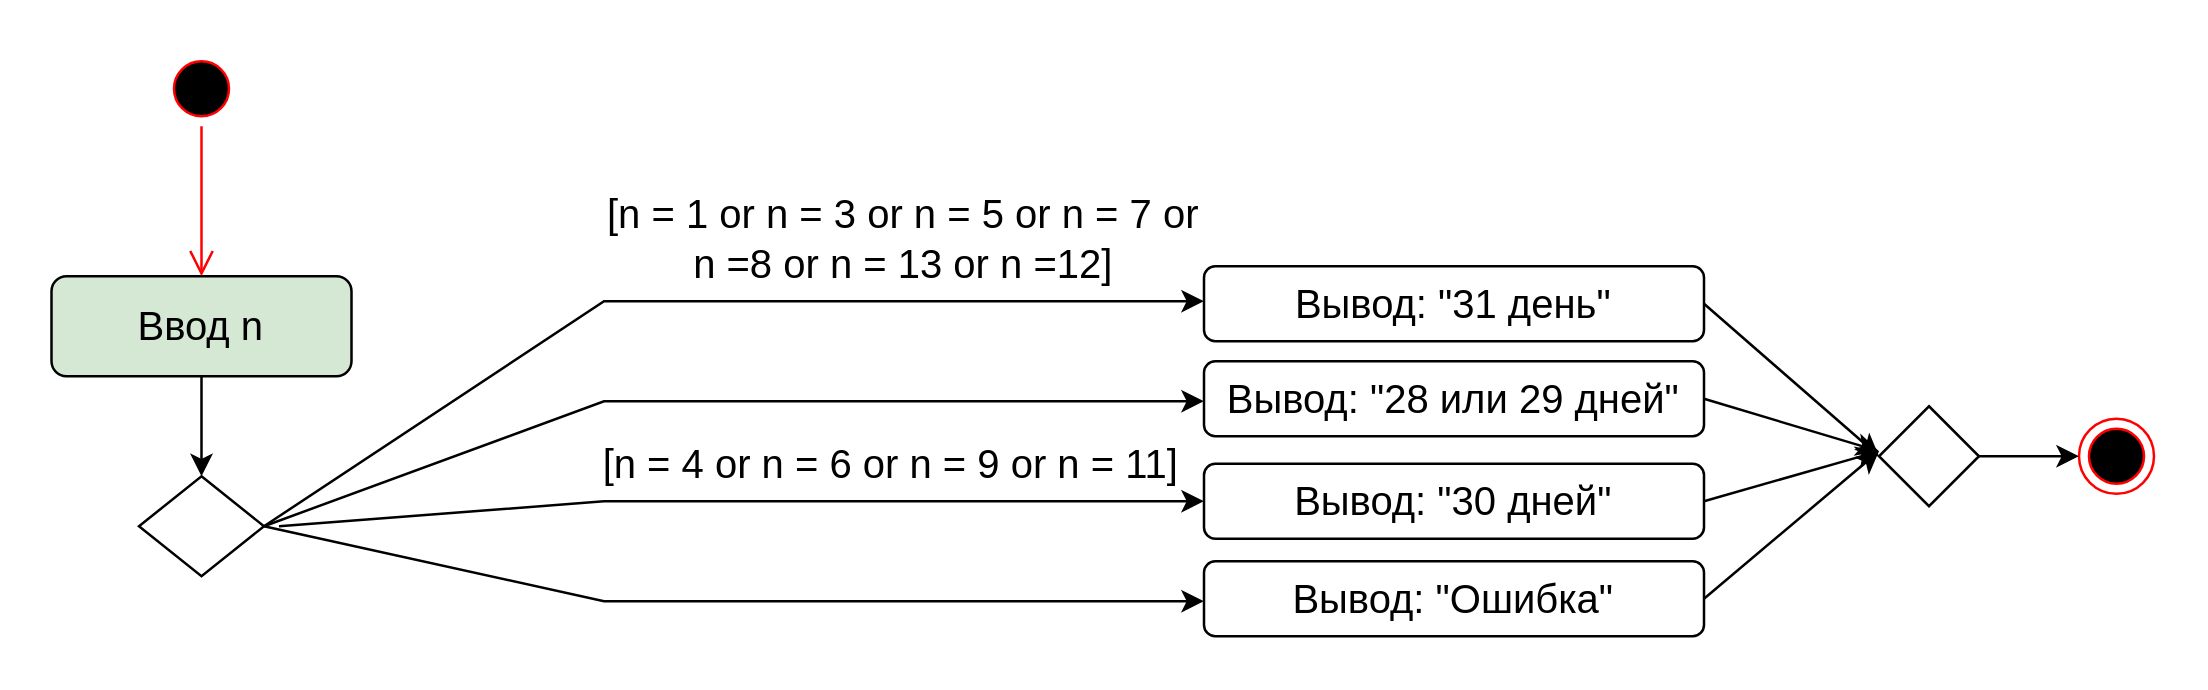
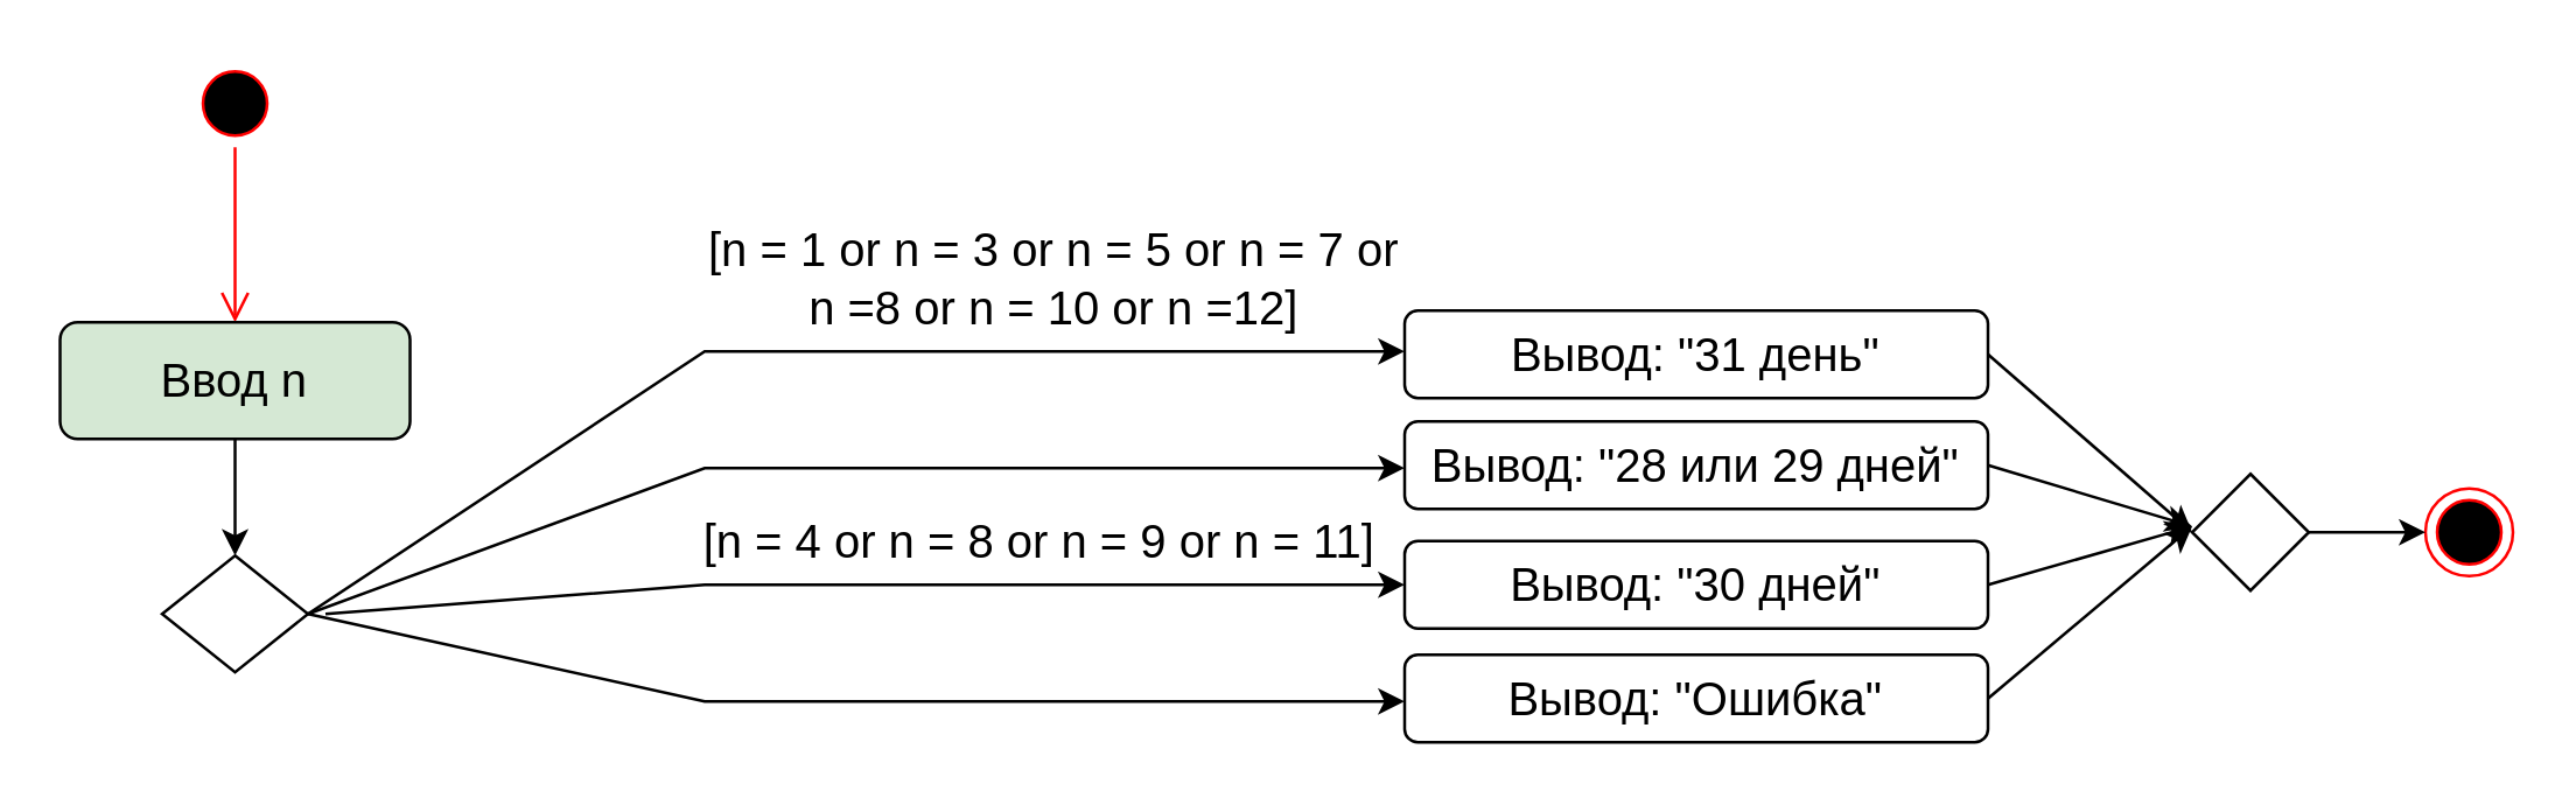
- <mxCell id="11" value="[n = 1 or n = 3 or n = 5 or n = 7 or n =8 or n = 13 or n =12]" style="text;html=1;strokeColor=none;fillColor=none;align=center;verticalAlign=middle;whiteSpace=wrap;rounded=0;fontSize=16;" vertex="1" parent="1"><mxGeometry x="241" y="80" width="240" height="30" as="geometry" /></mxCell>
+ <mxCell id="11" value="[n = 1 or n = 3 or n = 5 or n = 7 or n =8 or n = 10 or n =12]" style="text;html=1;strokeColor=none;fillColor=none;align=center;verticalAlign=middle;whiteSpace=wrap;rounded=0;fontSize=16;" vertex="1" parent="1"><mxGeometry x="241" y="80" width="240" height="30" as="geometry" /></mxCell>
- <mxCell id="12" value="[n = 4 or n = 6 or n = 9 or n = 11]" style="text;html=1;strokeColor=none;fillColor=none;align=center;verticalAlign=middle;whiteSpace=wrap;rounded=0;fontSize=16;" vertex="1" parent="1"><mxGeometry x="231" y="170" width="250" height="30" as="geometry" /></mxCell>
+ <mxCell id="12" value="[n = 4 or n = 8 or n = 9 or n = 11]" style="text;html=1;strokeColor=none;fillColor=none;align=center;verticalAlign=middle;whiteSpace=wrap;rounded=0;fontSize=16;" vertex="1" parent="1"><mxGeometry x="231" y="170" width="250" height="30" as="geometry" /></mxCell>
